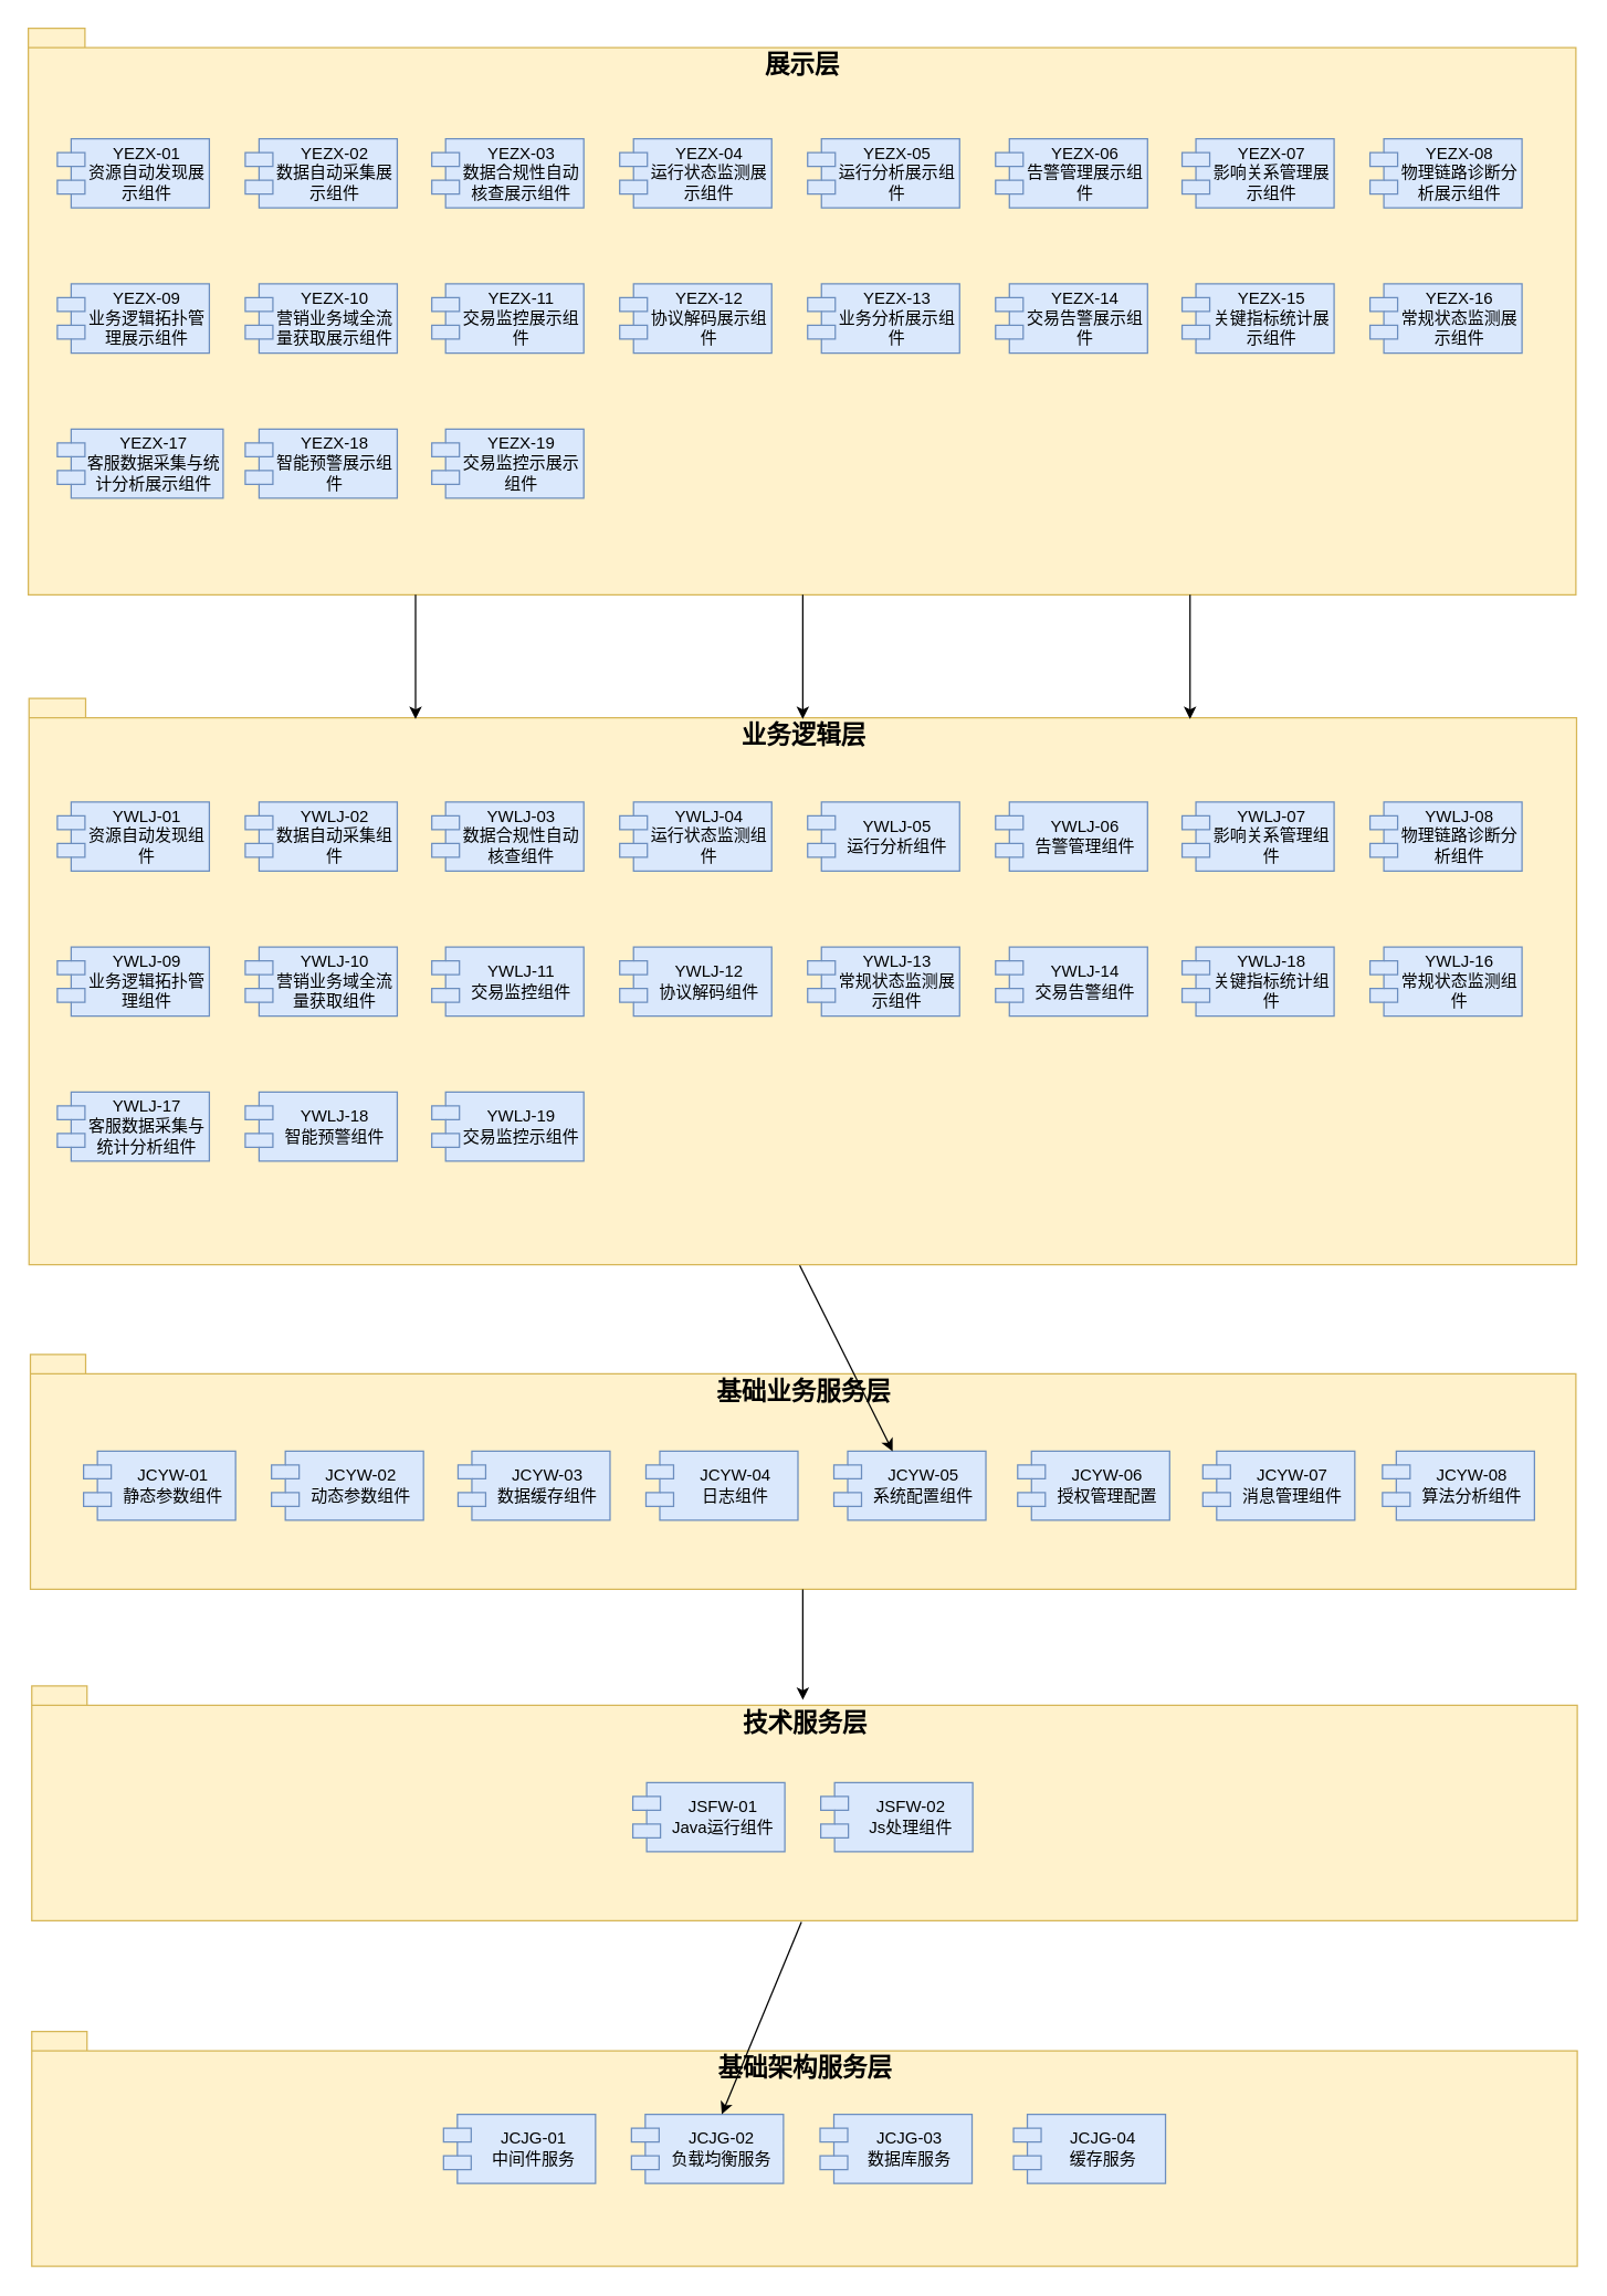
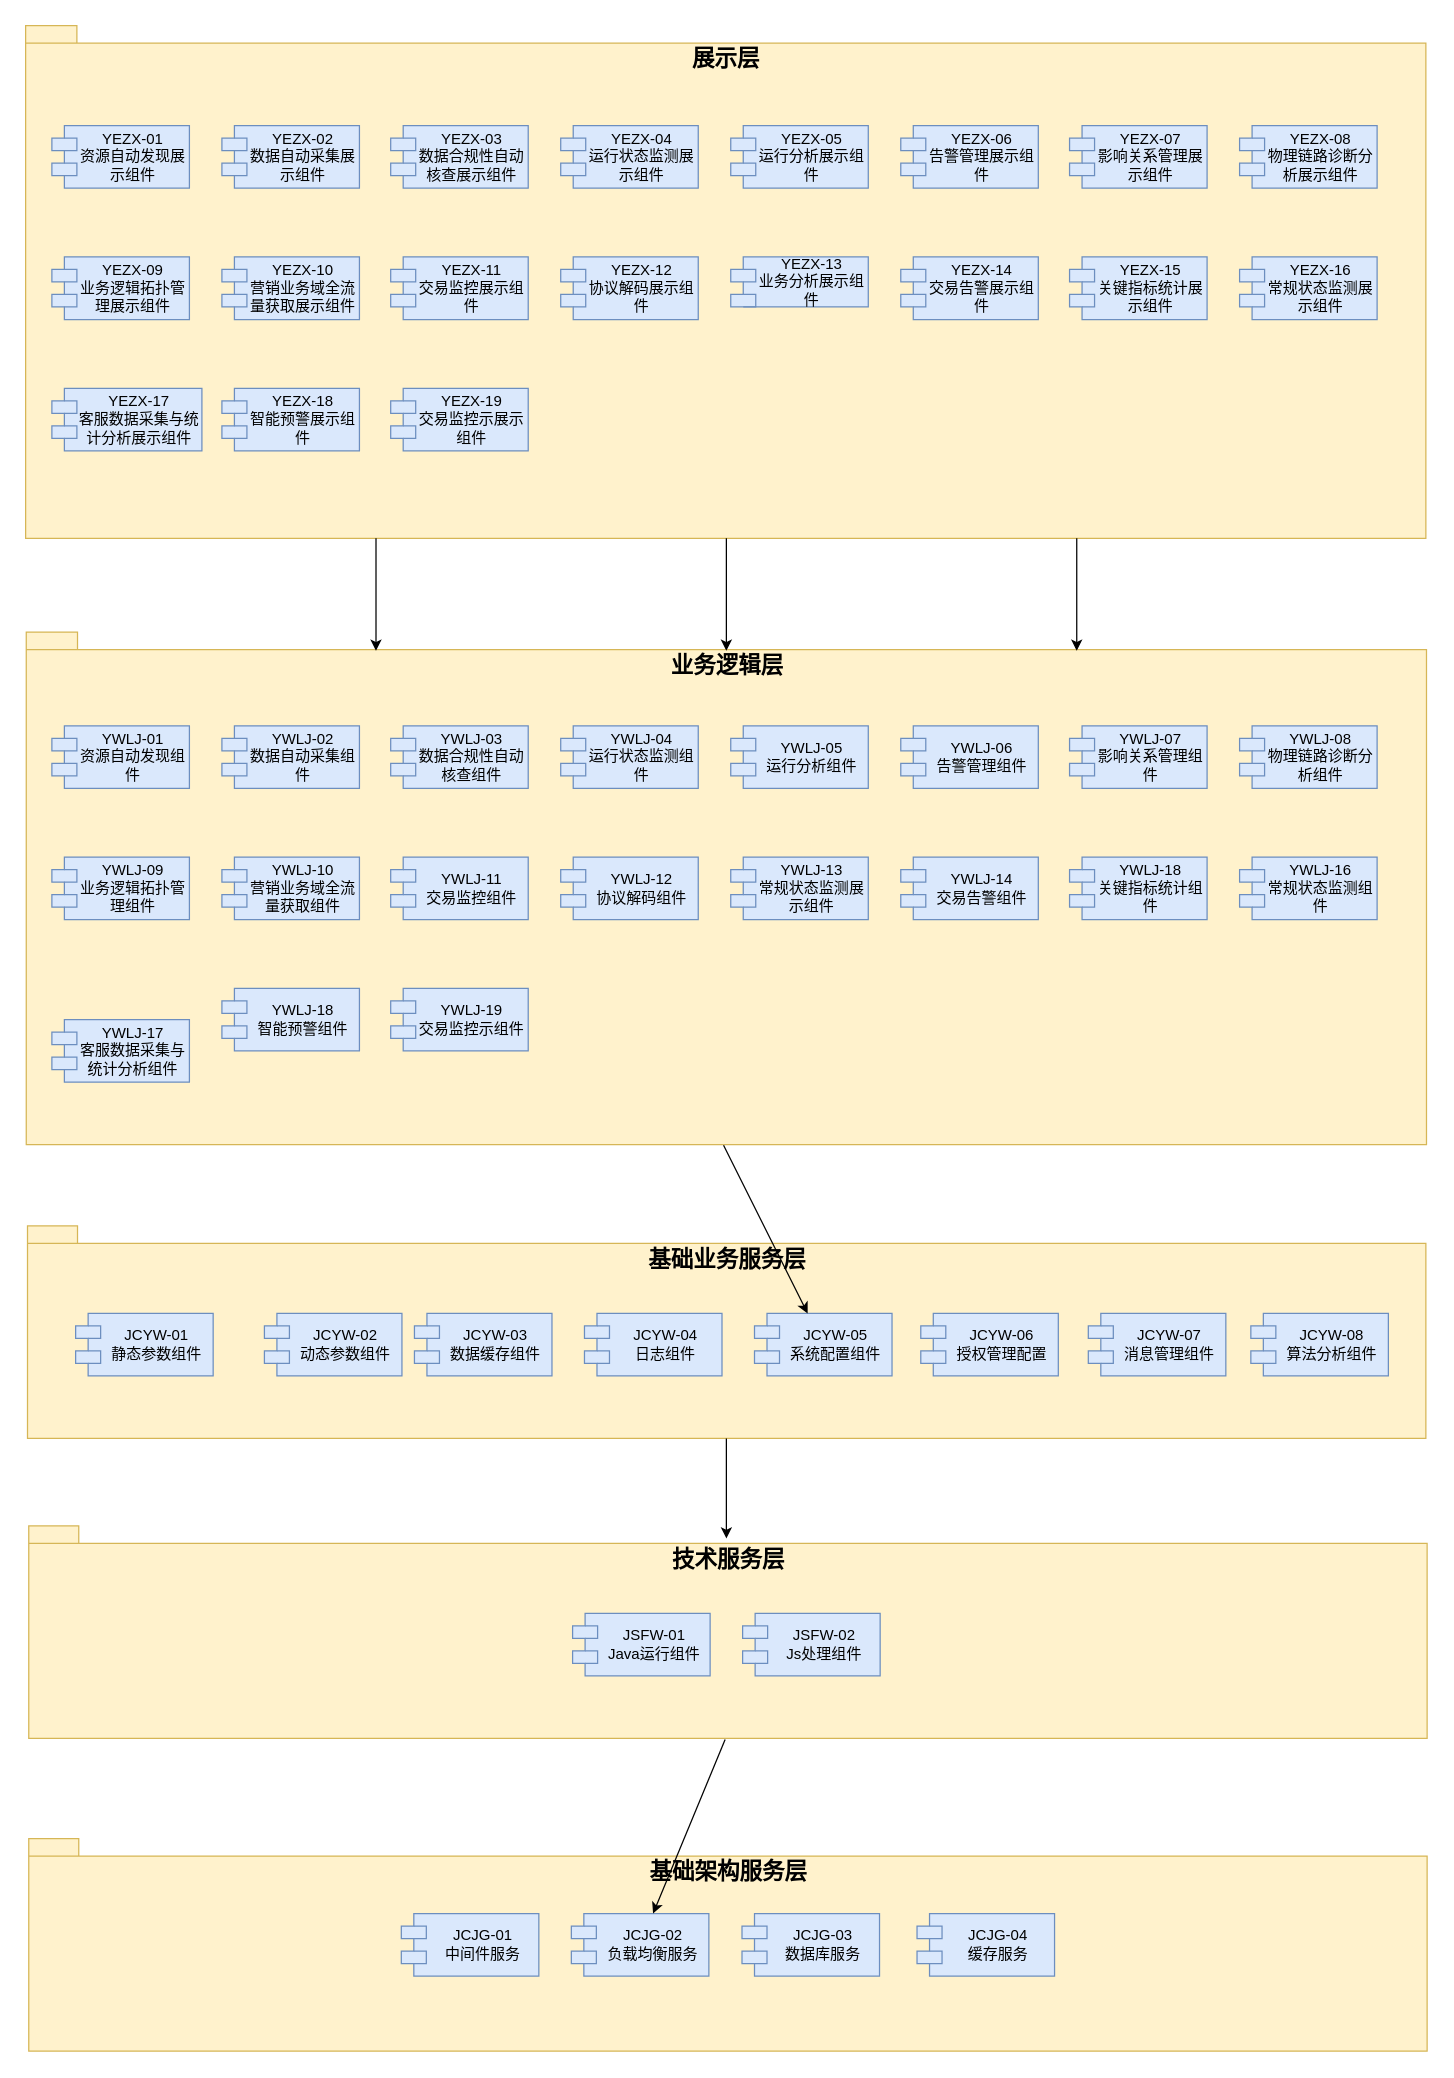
- <mxCell id="51" value="YEZX-13&#10;业务分析展示组件" style="shape=module;align=center;spacingLeft=20;align=center;verticalAlign=middle;whiteSpace=wrap;labelPosition=center;verticalLabelPosition=middle;fillColor=#dae8fc;strokeColor=#6c8ebf;" parent="1" vertex="1"><mxGeometry x="584" y="205" width="110" height="50" as="geometry" /></mxCell>
+ <mxCell id="51" value="YEZX-13&#10;业务分析展示组件" style="shape=module;align=center;spacingLeft=20;align=center;verticalAlign=middle;whiteSpace=wrap;labelPosition=center;verticalLabelPosition=middle;fillColor=#dae8fc;strokeColor=#6c8ebf;" parent="1" vertex="1"><mxGeometry x="584" y="205" width="110" height="40" as="geometry" /></mxCell>
- <mxCell id="25" value="YWLJ-17&#10;客服数据采集与统计分析组件" style="shape=module;align=center;spacingLeft=20;align=center;verticalAlign=middle;whiteSpace=wrap;labelPosition=center;verticalLabelPosition=middle;fillColor=#dae8fc;strokeColor=#6c8ebf;" parent="1" vertex="1"><mxGeometry x="41" y="790" width="110" height="50" as="geometry" /></mxCell>
+ <mxCell id="25" value="YWLJ-17&#10;客服数据采集与统计分析组件" style="shape=module;align=center;spacingLeft=20;align=center;verticalAlign=middle;whiteSpace=wrap;labelPosition=center;verticalLabelPosition=middle;fillColor=#dae8fc;strokeColor=#6c8ebf;" parent="1" vertex="1"><mxGeometry x="41" y="815" width="110" height="50" as="geometry" /></mxCell>
- <mxCell id="28" value="JCYW-02&#10;动态参数组件" style="shape=module;align=center;spacingLeft=20;align=center;verticalAlign=middle;whiteSpace=wrap;labelPosition=center;verticalLabelPosition=middle;fillColor=#dae8fc;strokeColor=#6c8ebf;" parent="1" vertex="1"><mxGeometry x="196" y="1050" width="110" height="50" as="geometry" /></mxCell>
+ <mxCell id="28" value="JCYW-02&#10;动态参数组件" style="shape=module;align=center;spacingLeft=20;align=center;verticalAlign=middle;whiteSpace=wrap;labelPosition=center;verticalLabelPosition=middle;fillColor=#dae8fc;strokeColor=#6c8ebf;" parent="1" vertex="1"><mxGeometry x="211" y="1050" width="110" height="50" as="geometry" /></mxCell>
